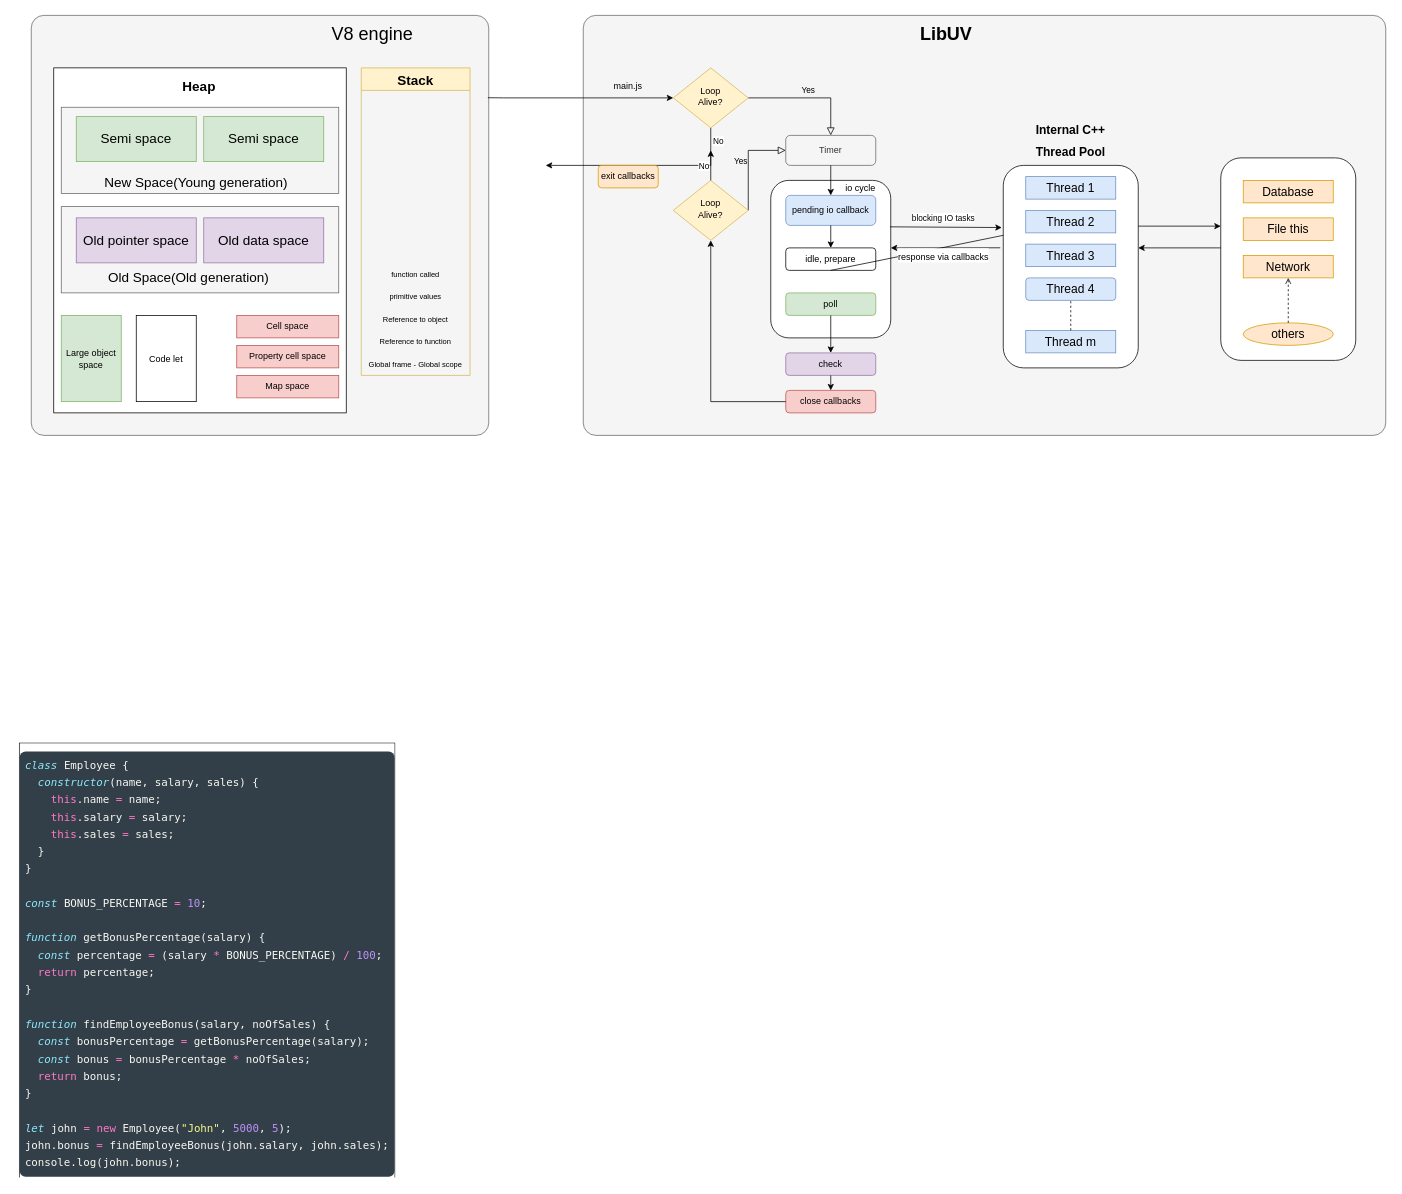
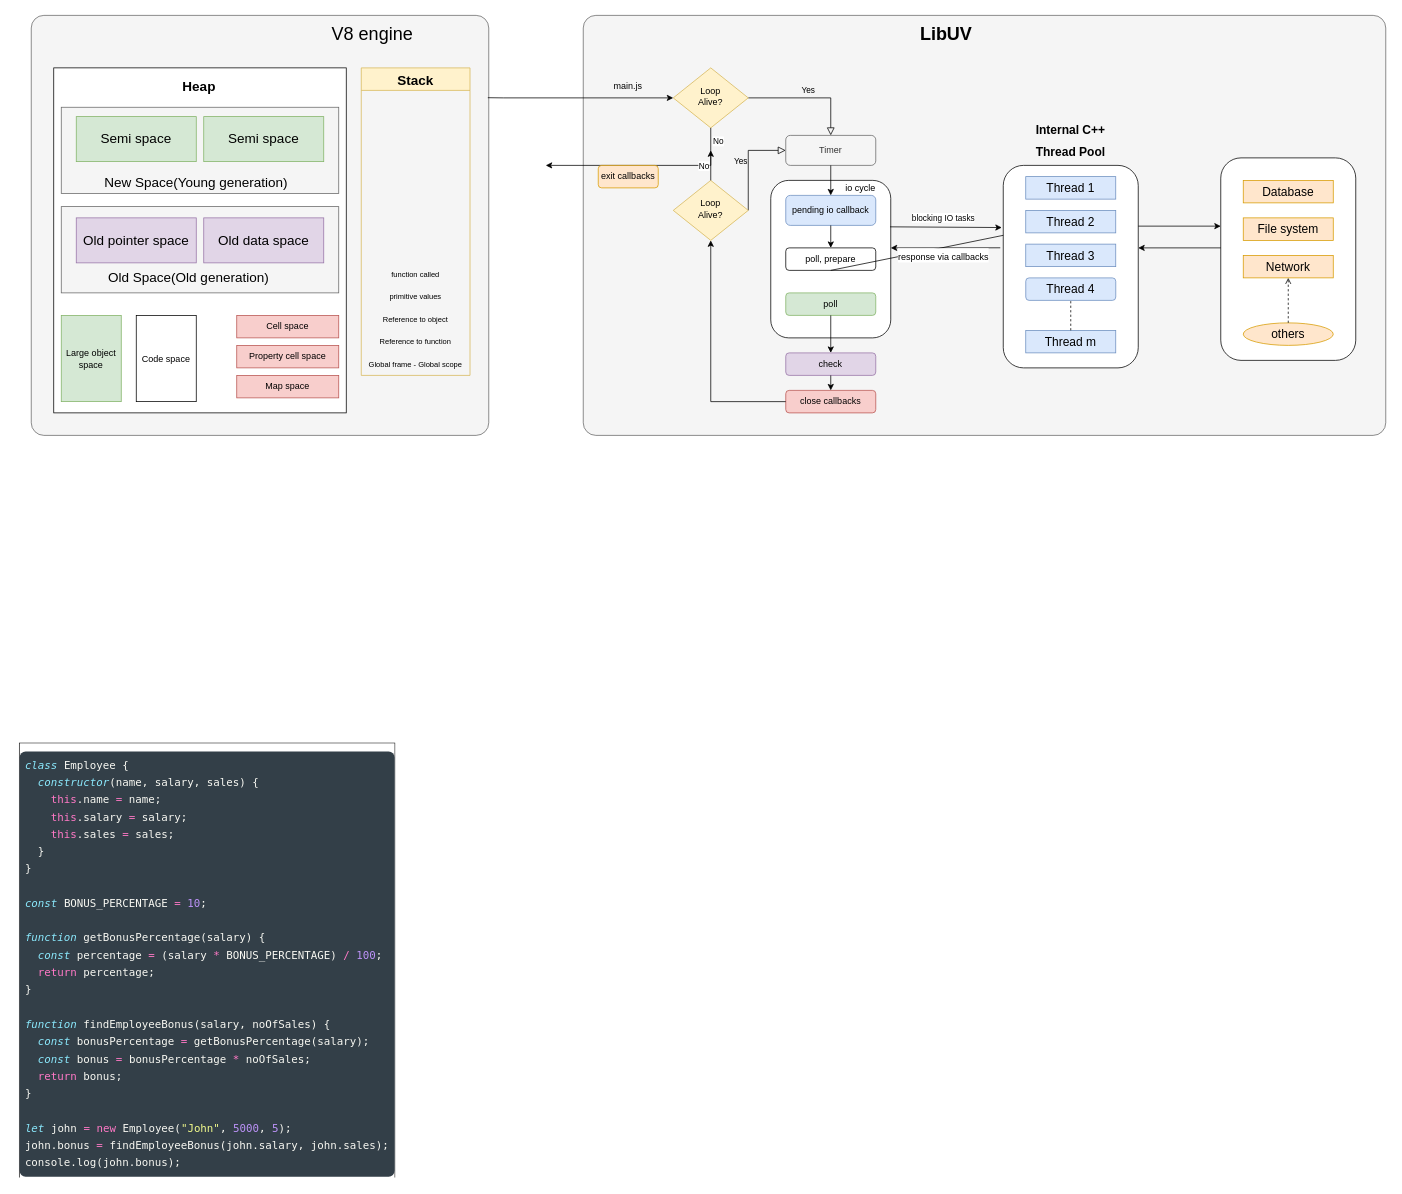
- <mxCell id="43" value="File this" style="rounded=0;whiteSpace=wrap;html=1;fontSize=16;fillColor=#ffe6cc;strokeColor=#d79b00;" vertex="1" parent="1"><mxGeometry x="1657" y="290" width="120" height="30" as="geometry" /></mxCell>
+ <mxCell id="43" value="File system" style="rounded=0;whiteSpace=wrap;html=1;fontSize=16;fillColor=#ffe6cc;strokeColor=#d79b00;" vertex="1" parent="1"><mxGeometry x="1657" y="290" width="120" height="30" as="geometry" /></mxCell>
- <mxCell id="17" value="idle, prepare" style="rounded=1;whiteSpace=wrap;html=1;fontSize=12;glass=0;strokeWidth=1;shadow=0;" vertex="1" parent="1"><mxGeometry x="1047" y="330" width="120" height="30" as="geometry" /></mxCell>
+ <mxCell id="17" value="poll, prepare" style="rounded=1;whiteSpace=wrap;html=1;fontSize=12;glass=0;strokeWidth=1;shadow=0;" vertex="1" parent="1"><mxGeometry x="1047" y="330" width="120" height="30" as="geometry" /></mxCell>
- <mxCell id="60" value="Code let" style="rounded=0;whiteSpace=wrap;html=1;fontSize=12;" vertex="1" parent="1"><mxGeometry x="181" y="420" width="80" height="115" as="geometry" /></mxCell>
+ <mxCell id="60" value="Code space" style="rounded=0;whiteSpace=wrap;html=1;fontSize=12;" vertex="1" parent="1"><mxGeometry x="181" y="420" width="80" height="115" as="geometry" /></mxCell>
